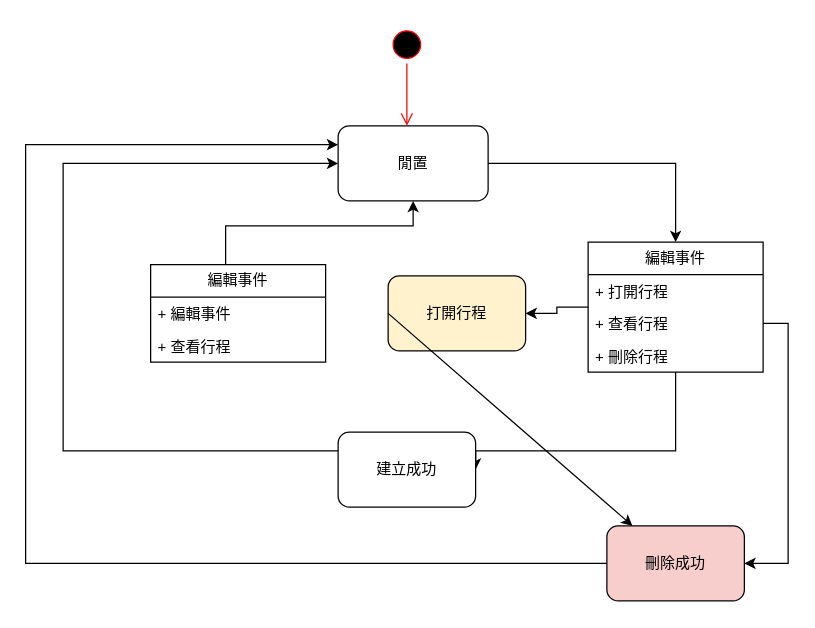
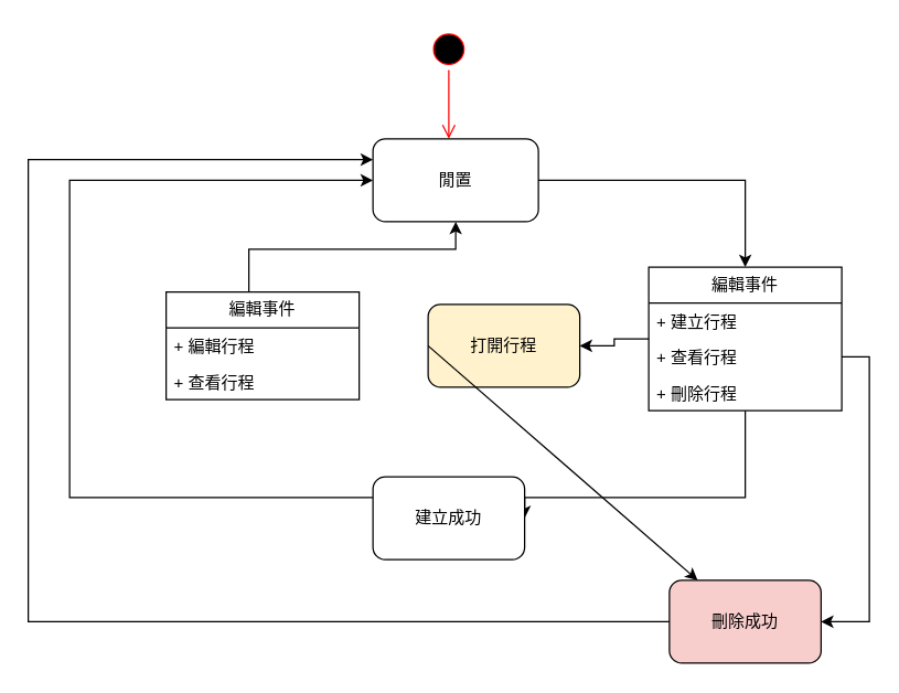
- <mxCell id="8" value="+ 打開行程" style="text;strokeColor=none;fillColor=none;align=left;verticalAlign=top;spacingLeft=4;spacingRight=4;overflow=hidden;rotatable=0;points=[[0,0.5],[1,0.5]];portConstraint=eastwest;whiteSpace=wrap;html=1;" vertex="1" parent="7"><mxGeometry y="26" width="140" height="26" as="geometry" /></mxCell>
+ <mxCell id="8" value="+ 建立行程" style="text;strokeColor=none;fillColor=none;align=left;verticalAlign=top;spacingLeft=4;spacingRight=4;overflow=hidden;rotatable=0;points=[[0,0.5],[1,0.5]];portConstraint=eastwest;whiteSpace=wrap;html=1;" vertex="1" parent="7"><mxGeometry y="26" width="140" height="26" as="geometry" /></mxCell>
- <mxCell id="19" value="+ 編輯事件" style="text;strokeColor=none;fillColor=none;align=left;verticalAlign=top;spacingLeft=4;spacingRight=4;overflow=hidden;rotatable=0;points=[[0,0.5],[1,0.5]];portConstraint=eastwest;whiteSpace=wrap;html=1;" vertex="1" parent="18"><mxGeometry y="26" width="140" height="26" as="geometry" /></mxCell>
+ <mxCell id="19" value="+ 編輯行程" style="text;strokeColor=none;fillColor=none;align=left;verticalAlign=top;spacingLeft=4;spacingRight=4;overflow=hidden;rotatable=0;points=[[0,0.5],[1,0.5]];portConstraint=eastwest;whiteSpace=wrap;html=1;" vertex="1" parent="18"><mxGeometry y="26" width="140" height="26" as="geometry" /></mxCell>
